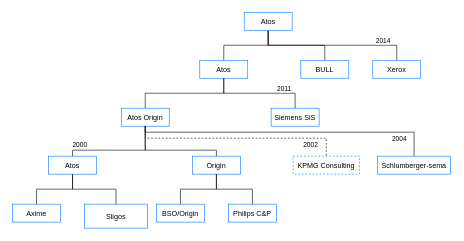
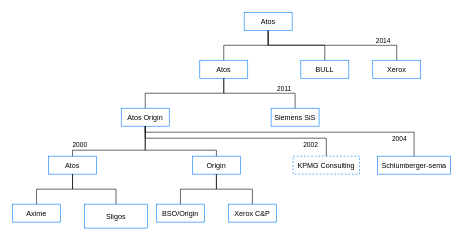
- <mxCell id="28" value="" style="edgeStyle=elbowEdgeStyle;elbow=vertical;rounded=0;curved=0;endArrow=none;startFill=0;dashed=1;" edge="1" source="4" target="27" parent="1"><mxGeometry relative="1" as="geometry"><Array as="points"><mxPoint x="361.27" y="230" /></Array></mxGeometry></mxCell>
+ <mxCell id="28" value="" style="edgeStyle=elbowEdgeStyle;elbow=vertical;rounded=0;curved=0;endArrow=none;startFill=0;" edge="1" source="4" target="27" parent="1"><mxGeometry relative="1" as="geometry"><Array as="points"><mxPoint x="361.27" y="230" /></Array></mxGeometry></mxCell>
- <mxCell id="25" value="Philips C&amp;P" style="rounded=0;strokeColor=#007AFF;" vertex="1" parent="1"><mxGeometry x="380.002" y="340" width="80" height="30" as="geometry" /></mxCell>
+ <mxCell id="25" value="Xerox C&amp;P" style="rounded=0;strokeColor=#007AFF;" vertex="1" parent="1"><mxGeometry x="380.002" y="340" width="80" height="30" as="geometry" /></mxCell>
